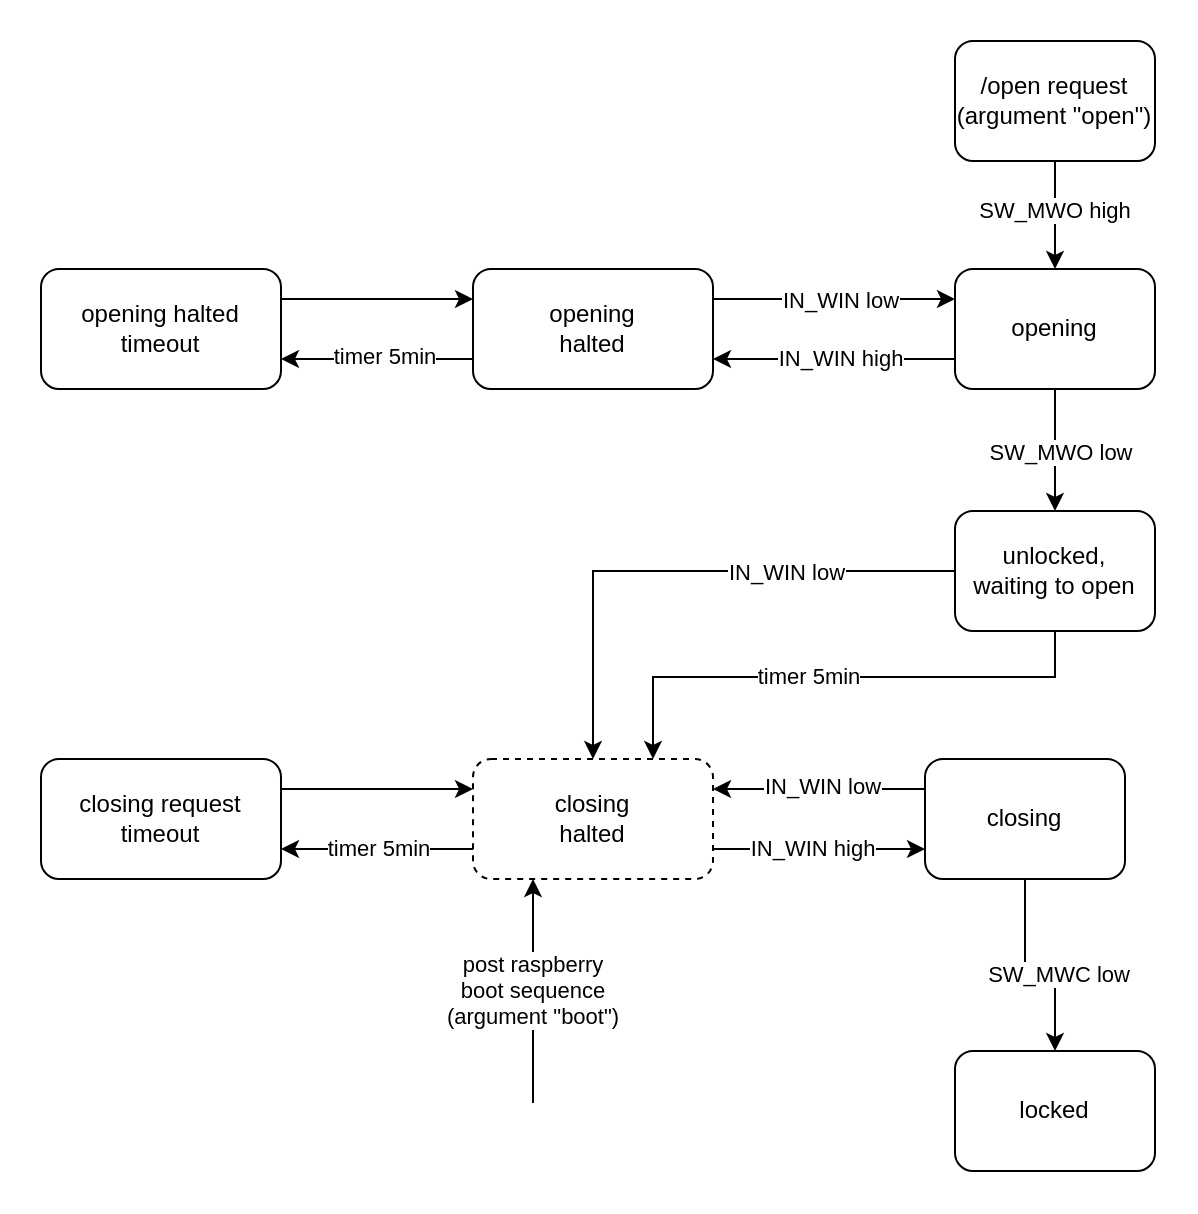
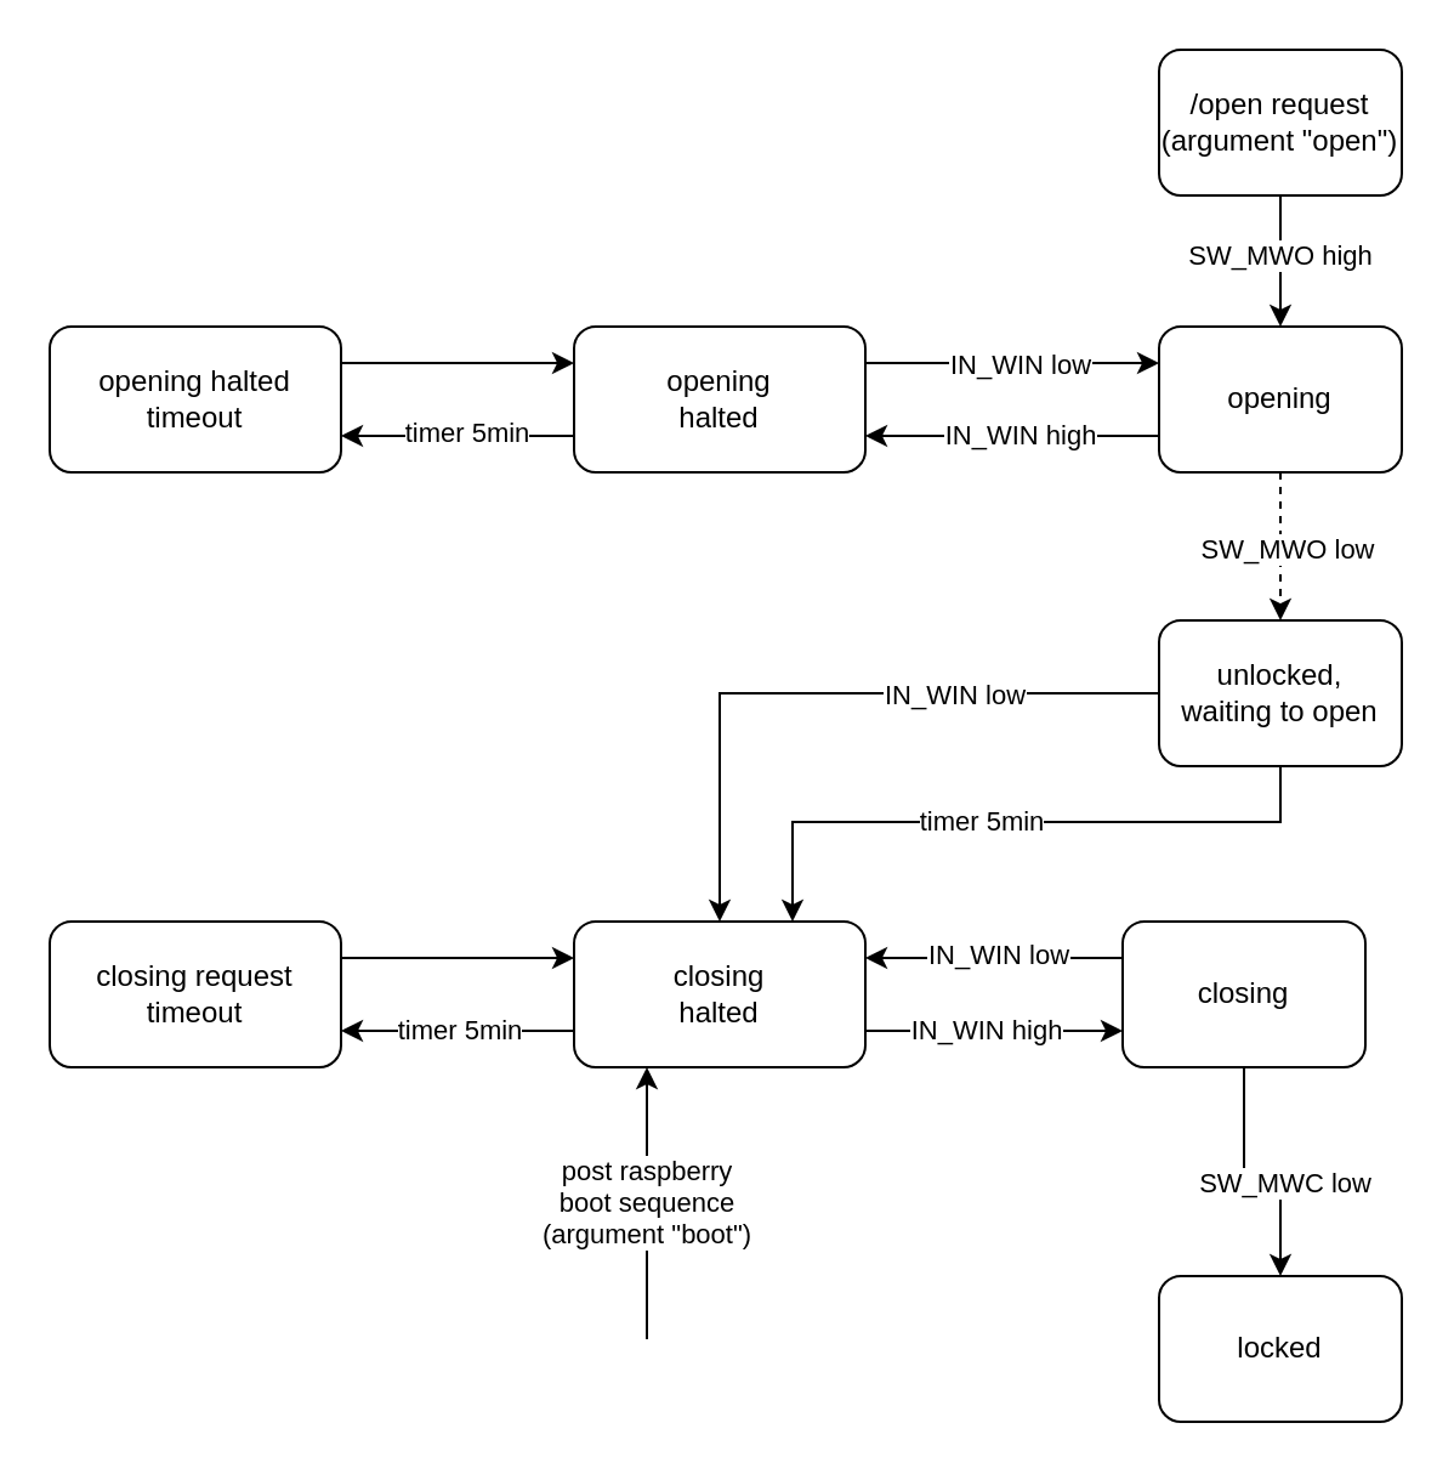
- <mxCell id="10" value="" style="edgeStyle=orthogonalEdgeStyle;rounded=0;orthogonalLoop=1;jettySize=auto;html=1;" parent="1" source="14" target="19" edge="1"><mxGeometry relative="1" as="geometry" /></mxCell>
+ <mxCell id="10" value="" style="edgeStyle=orthogonalEdgeStyle;rounded=0;orthogonalLoop=1;jettySize=auto;html=1;dashed=1;" parent="1" source="14" target="19" edge="1"><mxGeometry relative="1" as="geometry" /></mxCell>
- <mxCell id="29" value="&lt;div&gt;closing&lt;/div&gt;&lt;div&gt;halted&lt;br&gt;&lt;/div&gt;" style="rounded=1;whiteSpace=wrap;html=1;dashed=1;" parent="1" vertex="1"><mxGeometry x="236" y="379" width="120" height="60" as="geometry" /></mxCell>
+ <mxCell id="29" value="&lt;div&gt;closing&lt;/div&gt;&lt;div&gt;halted&lt;br&gt;&lt;/div&gt;" style="rounded=1;whiteSpace=wrap;html=1;" parent="1" vertex="1"><mxGeometry x="236" y="379" width="120" height="60" as="geometry" /></mxCell>
